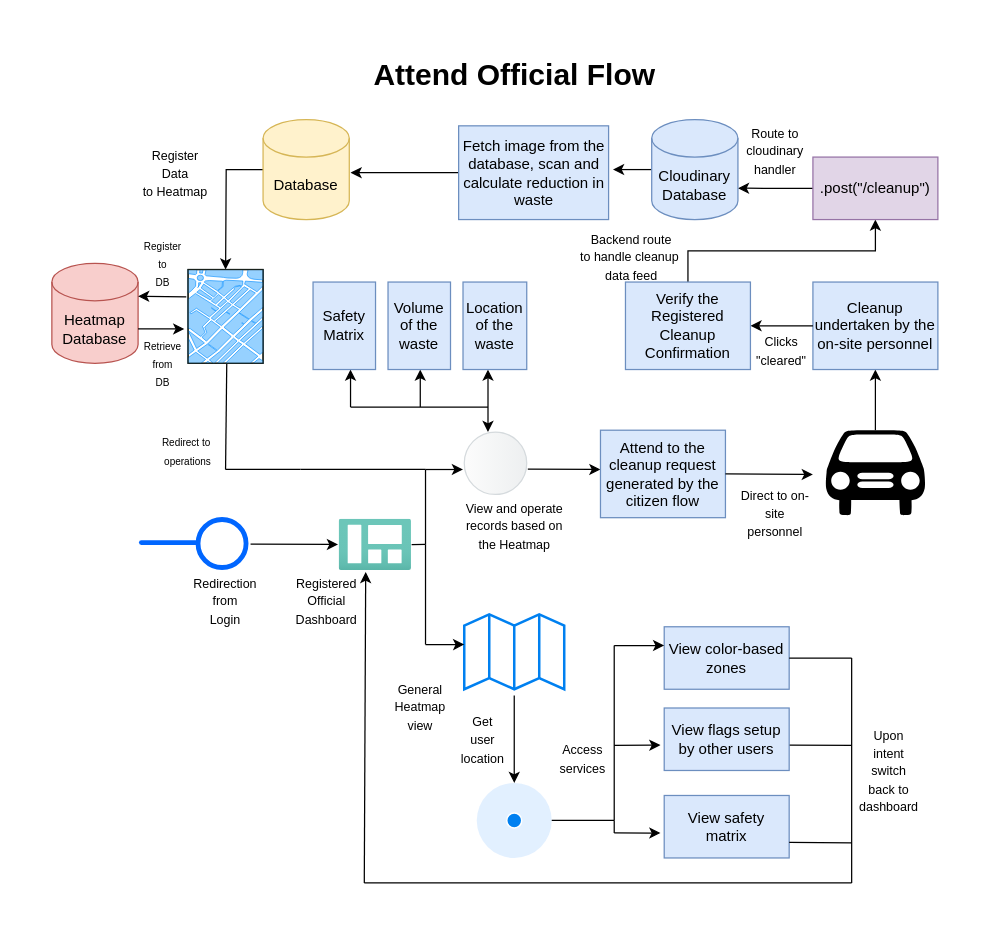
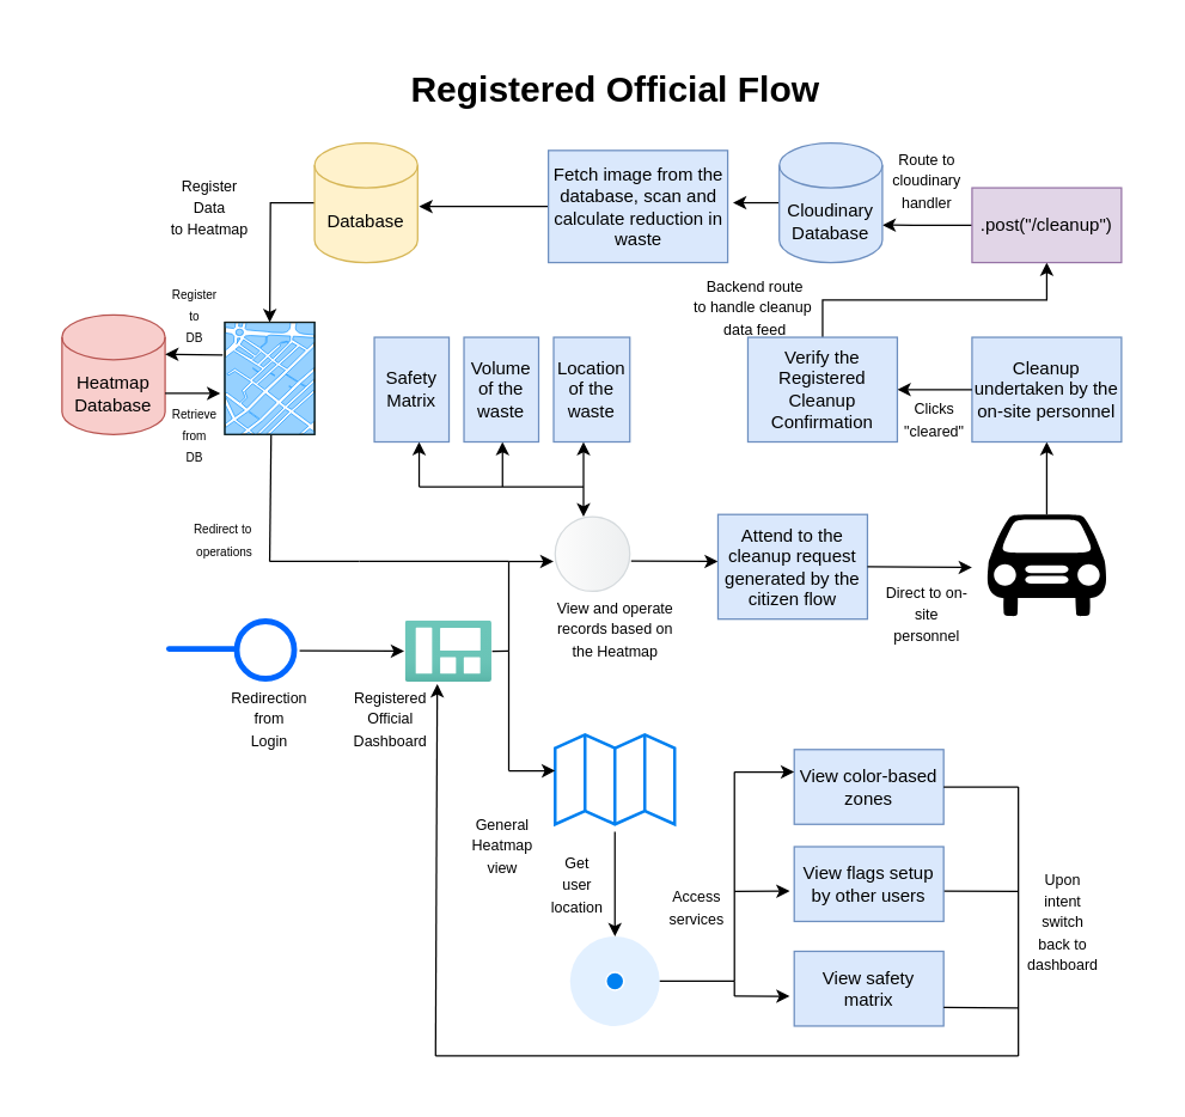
- <mxCell id="77" value="&lt;b&gt;&lt;font style=&quot;font-size: 24px;&quot;&gt;Attend Official Flow&lt;/font&gt;&lt;/b&gt;" style="text;strokeColor=none;align=center;fillColor=none;html=1;verticalAlign=middle;whiteSpace=wrap;rounded=0;" vertex="1" parent="1"><mxGeometry x="246.5" y="20" width="329" height="80" as="geometry" /></mxCell>
+ <mxCell id="77" value="&lt;b&gt;&lt;font style=&quot;font-size: 24px;&quot;&gt;Registered Official Flow&lt;/font&gt;&lt;/b&gt;" style="text;strokeColor=none;align=center;fillColor=none;html=1;verticalAlign=middle;whiteSpace=wrap;rounded=0;" vertex="1" parent="1"><mxGeometry x="246.5" y="20" width="329" height="80" as="geometry" /></mxCell>
